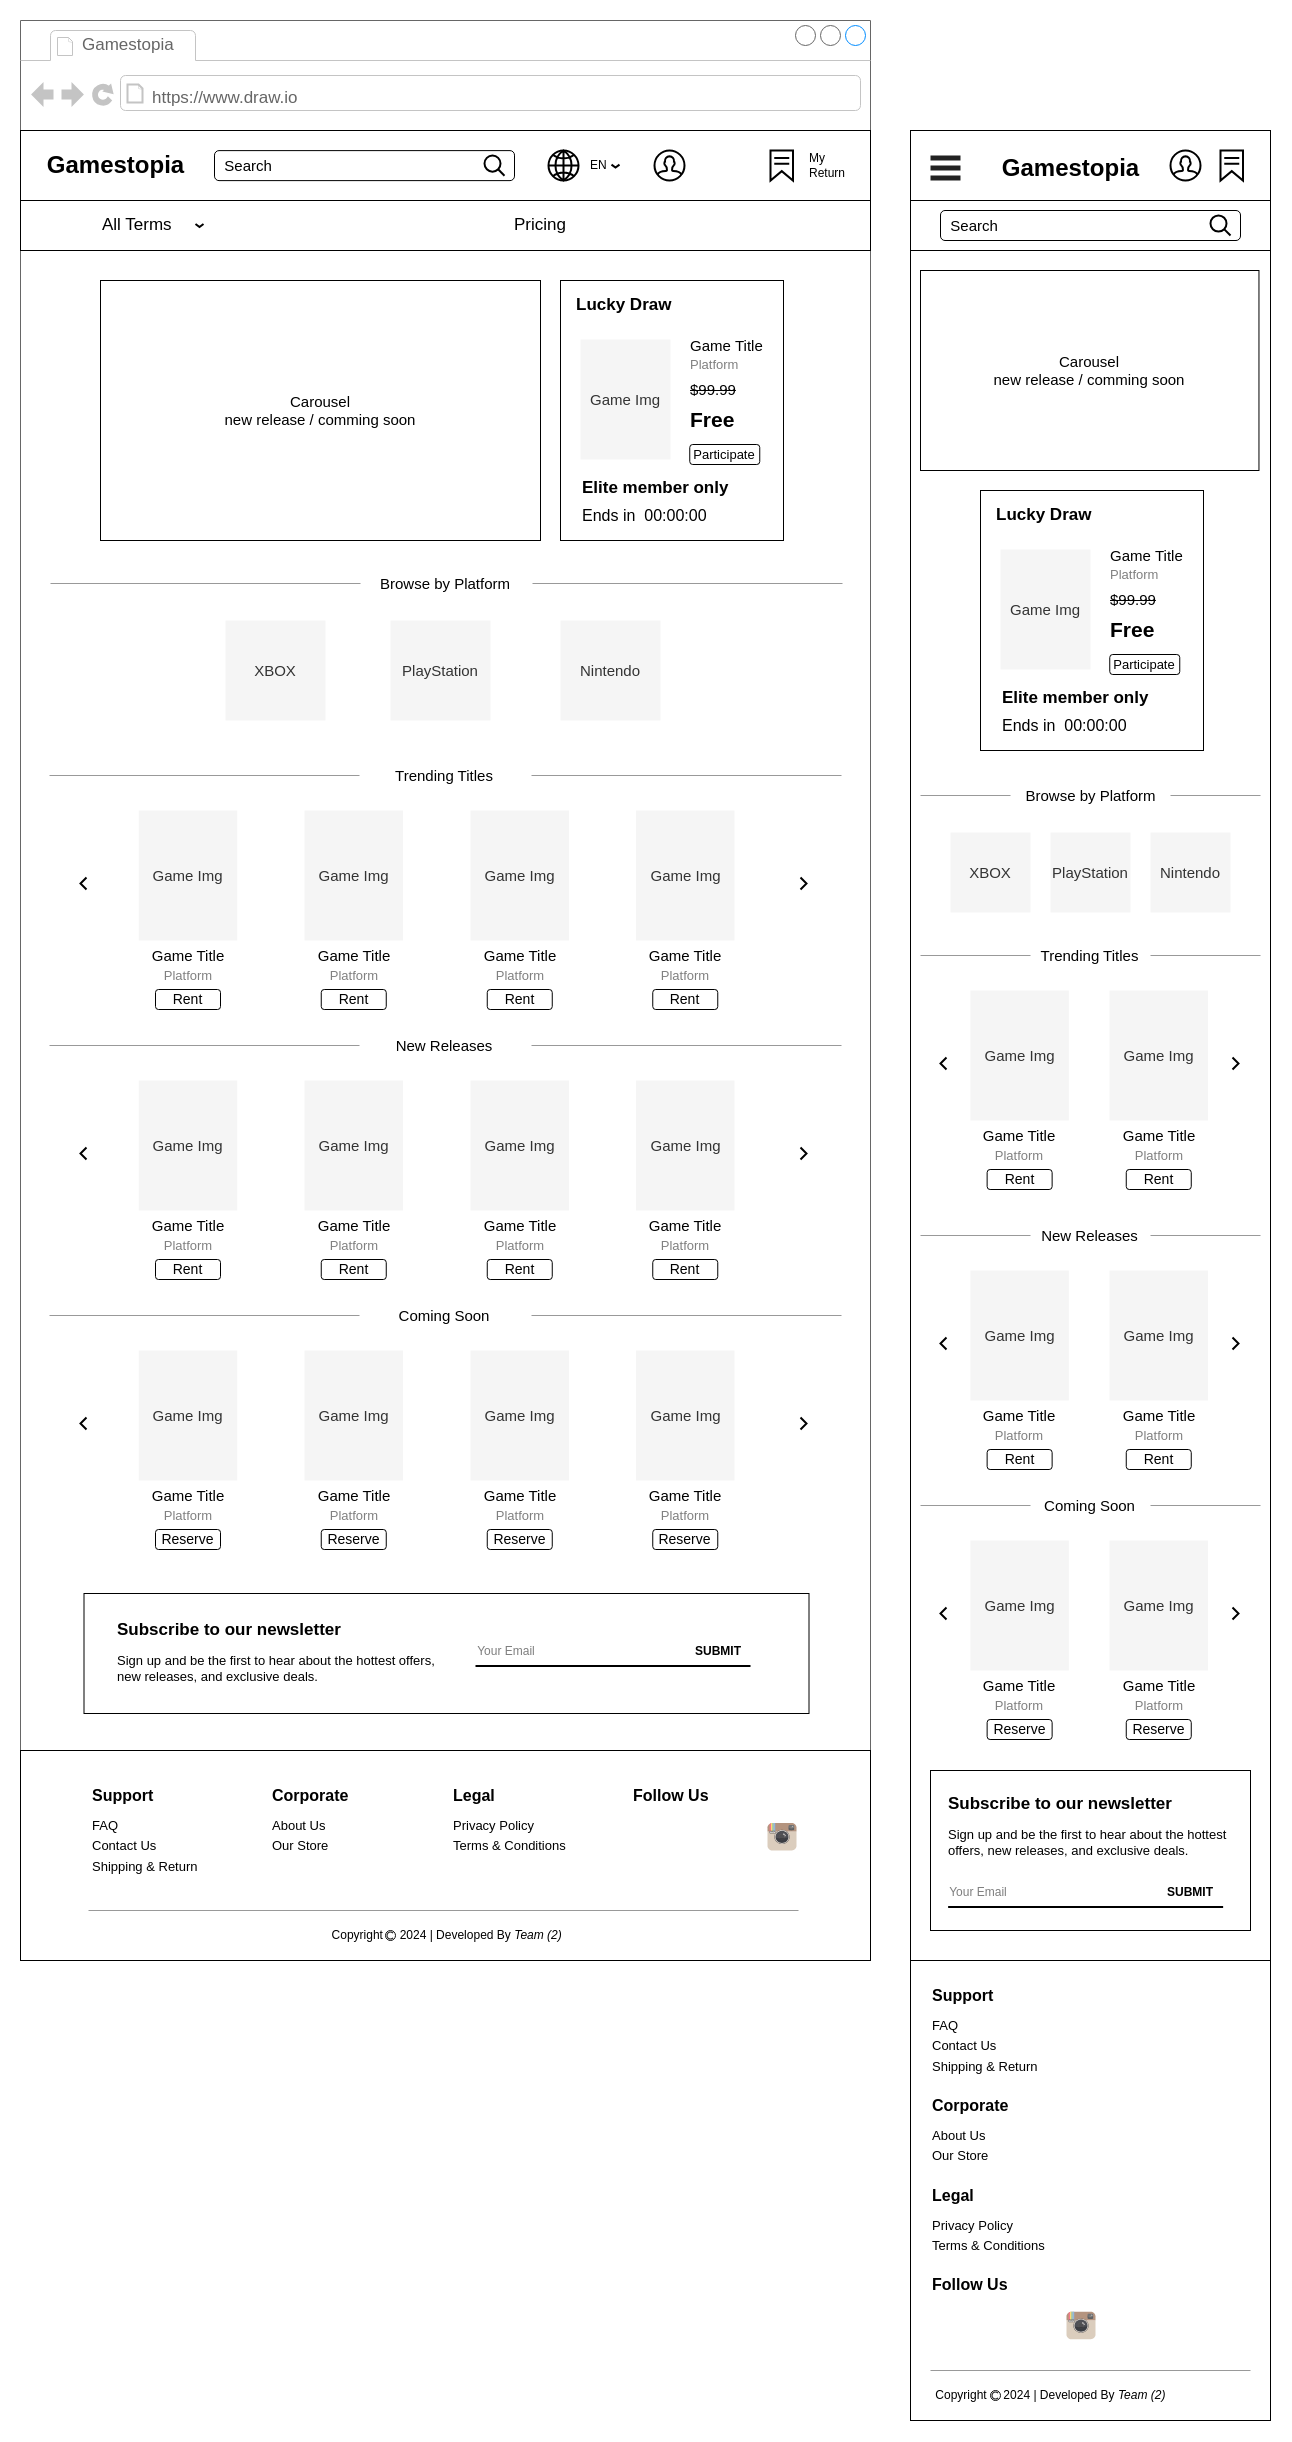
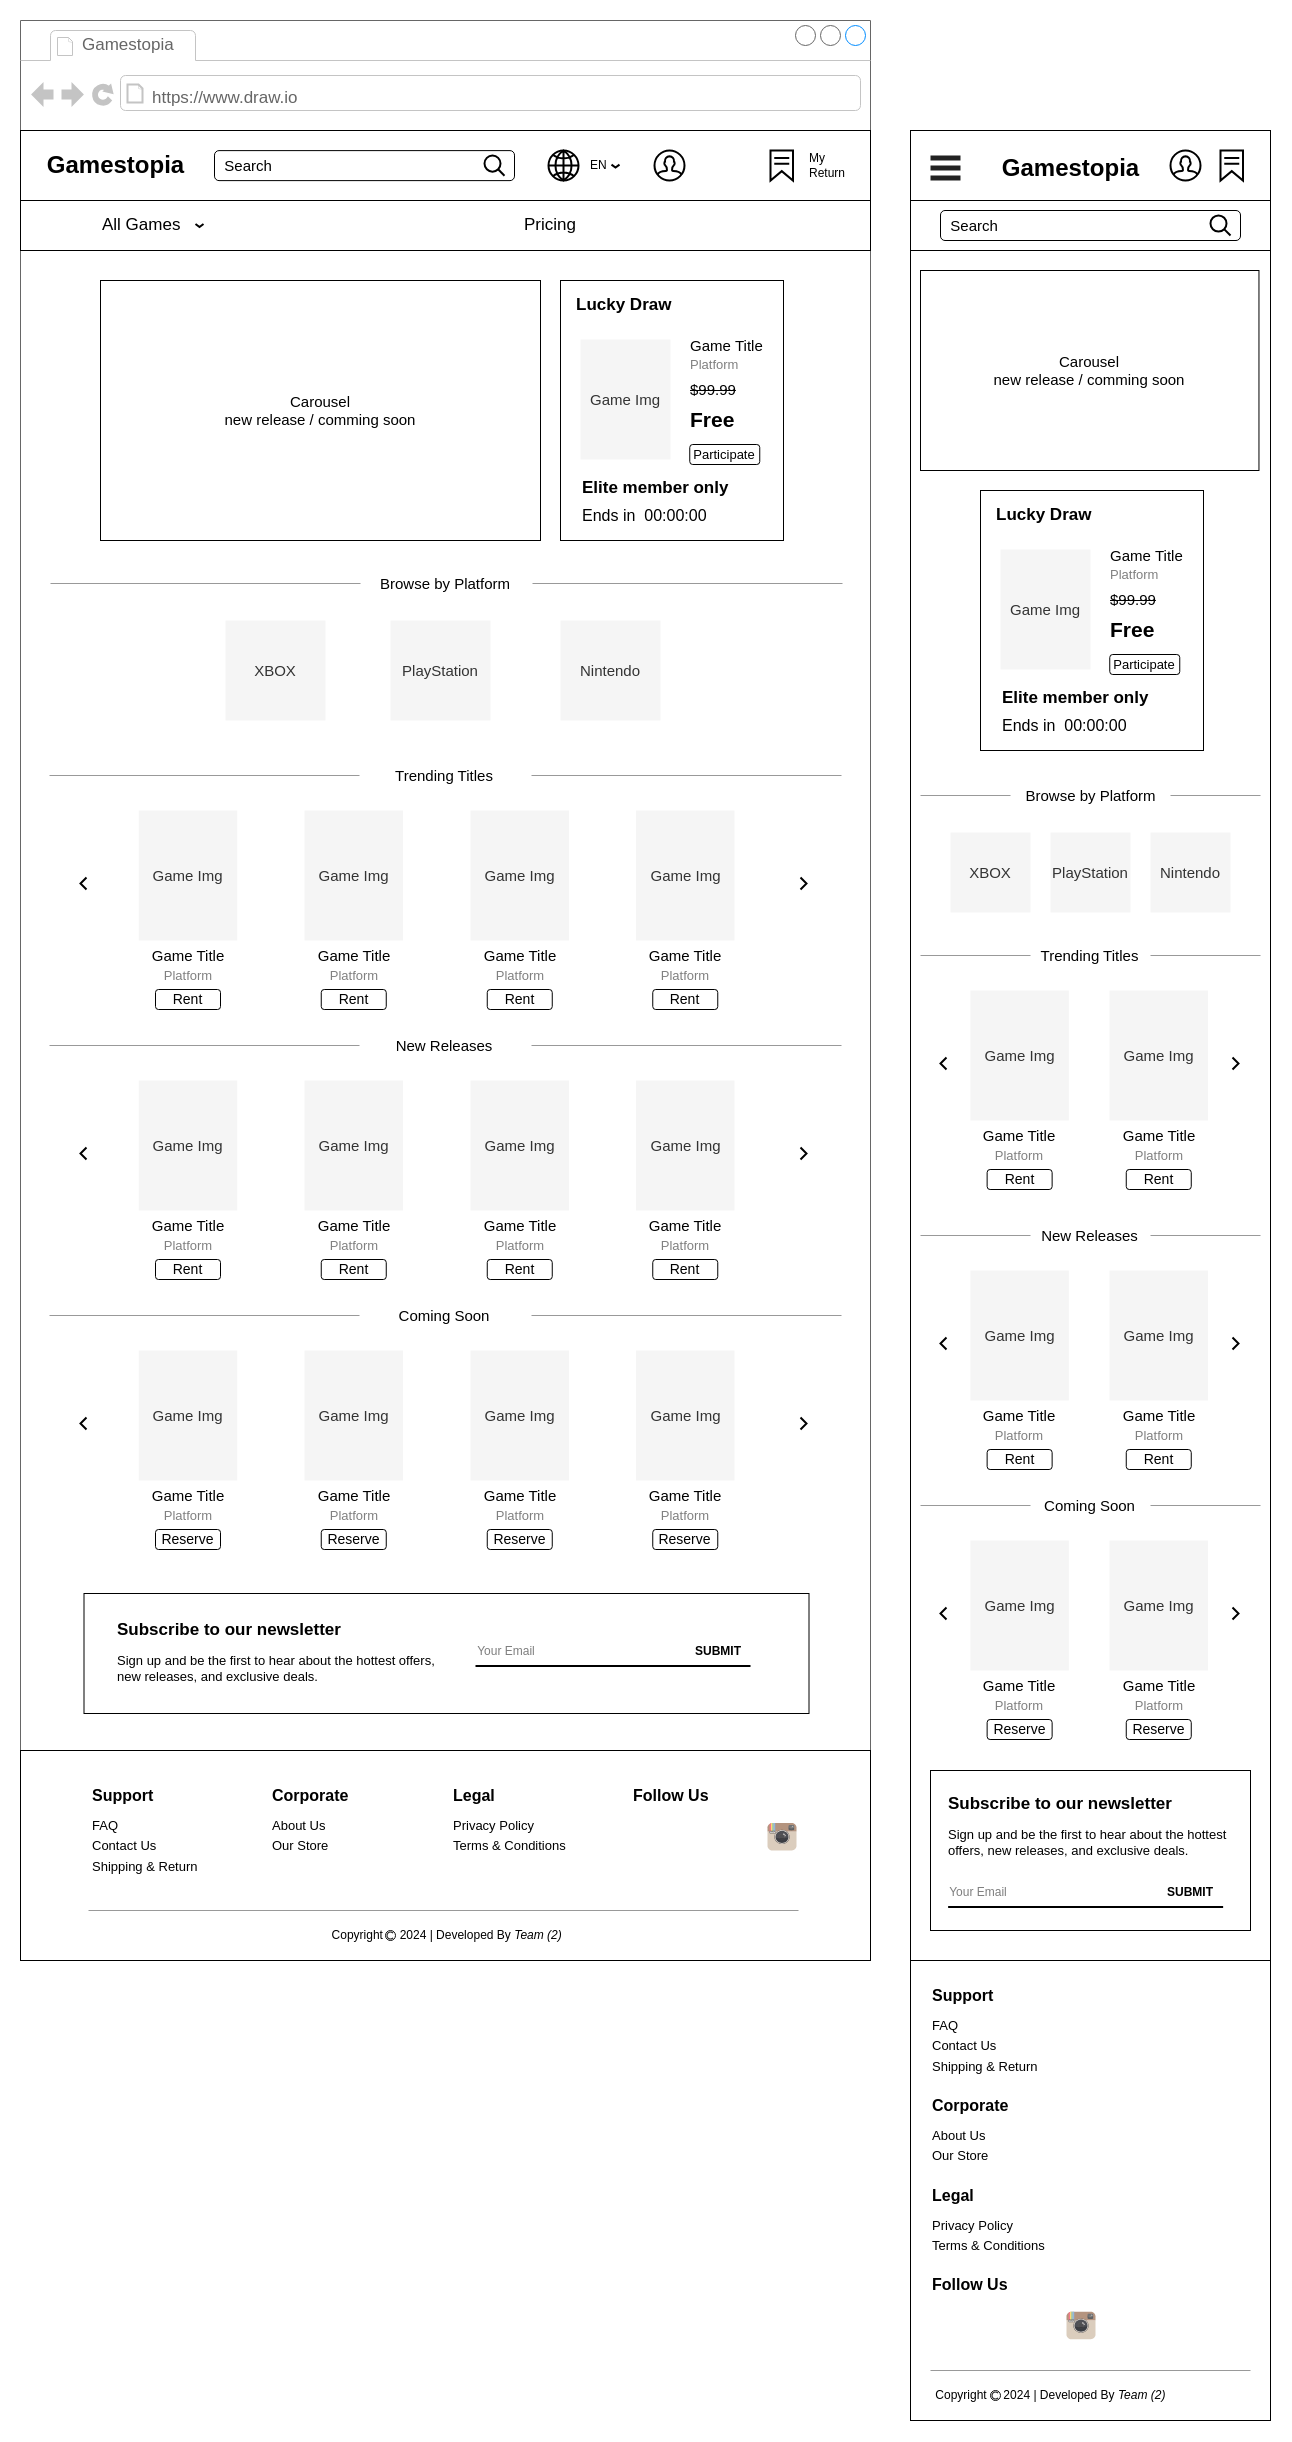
- <mxCell id="92" value="All Terms" style="text;html=1;strokeColor=none;fillColor=none;align=left;verticalAlign=middle;whiteSpace=wrap;rounded=0;fontSize=17;" parent="91" vertex="1"><mxGeometry width="115" height="30" as="geometry" /></mxCell>
+ <mxCell id="92" value="All Games" style="text;html=1;strokeColor=none;fillColor=none;align=left;verticalAlign=middle;whiteSpace=wrap;rounded=0;fontSize=17;" parent="91" vertex="1"><mxGeometry width="115" height="30" as="geometry" /></mxCell>
- <mxCell id="94" value="Pricing" style="text;html=1;strokeColor=none;fillColor=none;align=center;verticalAlign=middle;whiteSpace=wrap;rounded=0;fontSize=17;" parent="89" vertex="1"><mxGeometry x="470" y="10" width="100" height="30" as="geometry" /></mxCell>
+ <mxCell id="94" value="Pricing" style="text;html=1;strokeColor=none;fillColor=none;align=center;verticalAlign=middle;whiteSpace=wrap;rounded=0;fontSize=17;" parent="89" vertex="1"><mxGeometry x="480" y="10" width="100" height="30" as="geometry" /></mxCell>
